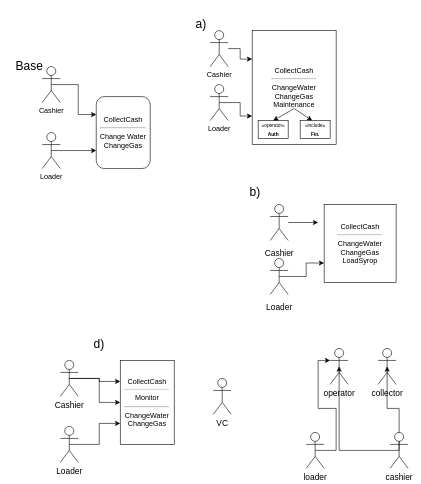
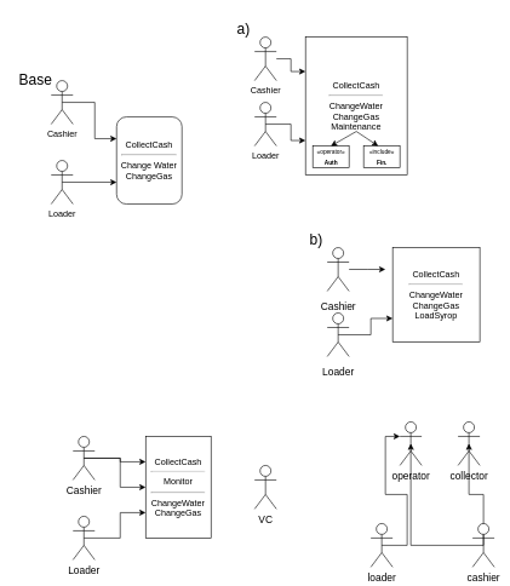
- <mxCell id="24" value="b)" style="text;strokeColor=none;fillColor=none;spacingLeft=4;spacingRight=4;overflow=hidden;rotatable=0;points=[[0,0.5],[1,0.5]];portConstraint=eastwest;fontSize=20;" vertex="1" parent="1"><mxGeometry x="410" y="300" width="40" height="30" as="geometry" /></mxCell>
+ <mxCell id="24" value="b)" style="text;strokeColor=none;fillColor=none;spacingLeft=4;spacingRight=4;overflow=hidden;rotatable=0;points=[[0,0.5],[1,0.5]];portConstraint=eastwest;fontSize=20;" vertex="1" parent="1"><mxGeometry x="420" y="310" width="40" height="30" as="geometry" /></mxCell>
- <mxCell id="25" value="d)" style="text;strokeColor=none;fillColor=none;spacingLeft=4;spacingRight=4;overflow=hidden;rotatable=0;points=[[0,0.5],[1,0.5]];portConstraint=eastwest;fontSize=20;" vertex="1" parent="1"><mxGeometry x="150" y="554" width="40" height="30" as="geometry" /></mxCell>
- <mxCell id="31" value="VC" style="shape=umlActor;verticalLabelPosition=bottom;verticalAlign=top;html=1;outlineConnect=0;fontSize=14;" vertex="1" parent="1"><mxGeometry x="355" y="630" width="30" height="60" as="geometry" /></mxCell>
+ <mxCell id="31" value="VC" style="shape=umlActor;verticalLabelPosition=bottom;verticalAlign=top;html=1;outlineConnect=0;fontSize=14;" vertex="1" parent="1"><mxGeometry x="350" y="640" width="30" height="60" as="geometry" /></mxCell>
